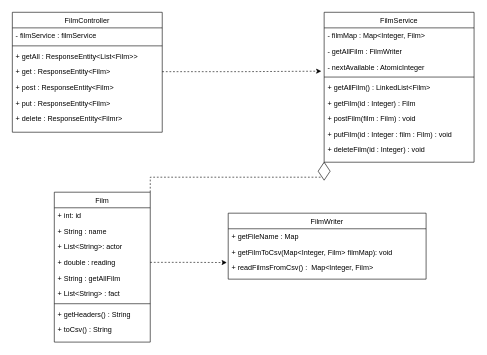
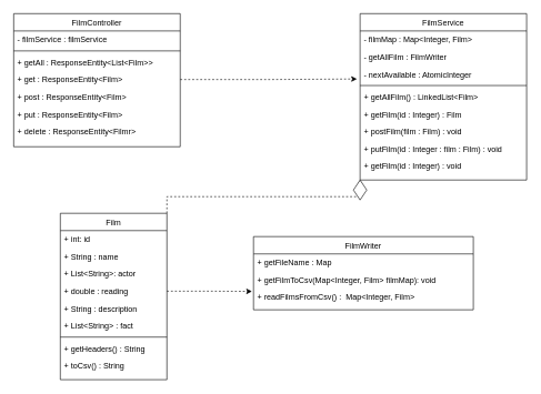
- <mxCell id="22" value="+ deleteFilm(id : Integer) : void" style="text;align=left;verticalAlign=top;spacingLeft=4;spacingRight=4;overflow=hidden;rotatable=0;points=[[0,0.5],[1,0.5]];portConstraint=eastwest;" vertex="1" parent="13"><mxGeometry y="216" width="250" height="26" as="geometry" /></mxCell>
+ <mxCell id="22" value="+ getFilm(id : Integer) : void" style="text;align=left;verticalAlign=top;spacingLeft=4;spacingRight=4;overflow=hidden;rotatable=0;points=[[0,0.5],[1,0.5]];portConstraint=eastwest;" vertex="1" parent="13"><mxGeometry y="216" width="250" height="26" as="geometry" /></mxCell>
- <mxCell id="8" value="+ String : getAllFilm" style="text;align=left;verticalAlign=top;spacingLeft=4;spacingRight=4;overflow=hidden;rotatable=0;points=[[0,0.5],[1,0.5]];portConstraint=eastwest;" parent="3" vertex="1"><mxGeometry y="130" width="160" height="26" as="geometry" /></mxCell>
+ <mxCell id="8" value="+ String : description" style="text;align=left;verticalAlign=top;spacingLeft=4;spacingRight=4;overflow=hidden;rotatable=0;points=[[0,0.5],[1,0.5]];portConstraint=eastwest;" parent="3" vertex="1"><mxGeometry y="130" width="160" height="26" as="geometry" /></mxCell>
